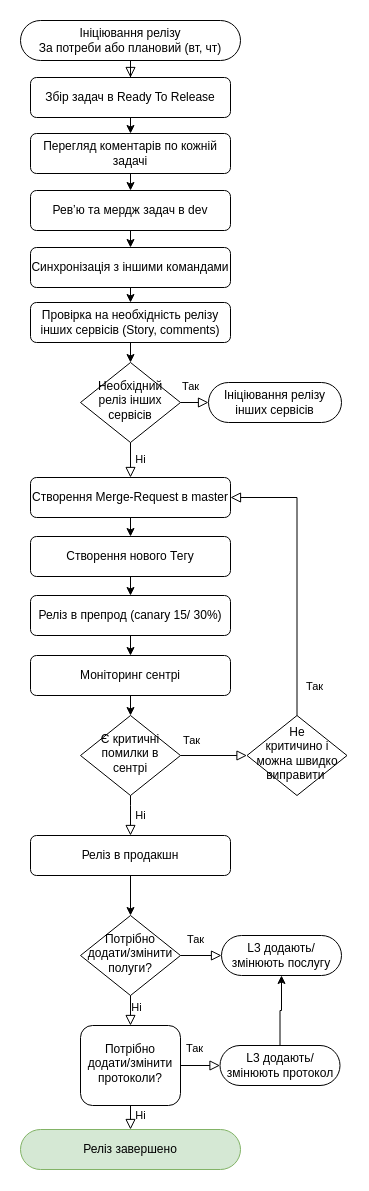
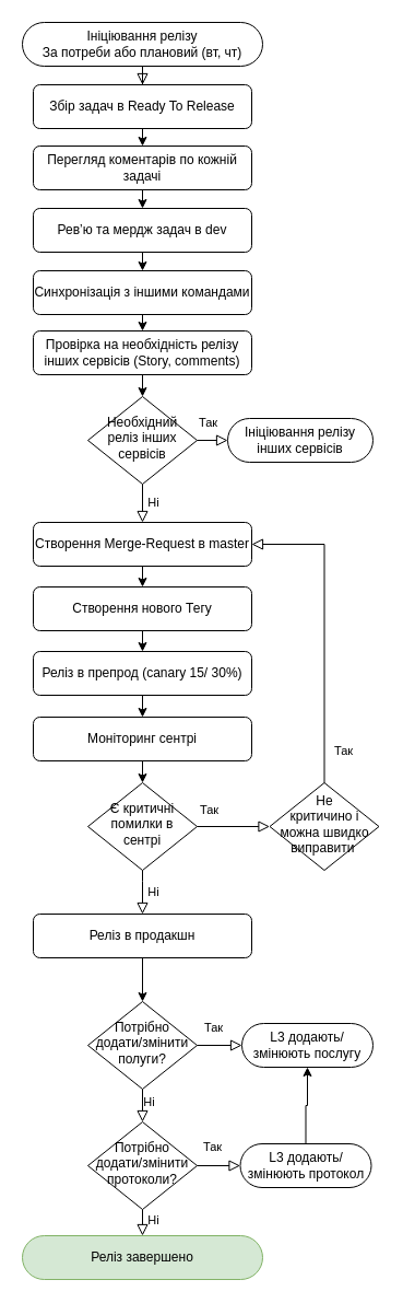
- <mxCell id="15" value="Потрібно додати/змінити протоколи&lt;span style=&quot;background-color: initial;&quot;&gt;?&lt;/span&gt;" style="whiteSpace=wrap;html=1;shadow=0;fontFamily=Helvetica;fontSize=12;align=center;strokeWidth=1;spacing=6;spacingTop=-4;rounded=1;" parent="1" vertex="1"><mxGeometry x="80" y="1025" width="100" height="80" as="geometry" /></mxCell>
+ <mxCell id="15" value="Потрібно додати/змінити протоколи&lt;span style=&quot;background-color: initial;&quot;&gt;?&lt;/span&gt;" style="rhombus;whiteSpace=wrap;html=1;shadow=0;fontFamily=Helvetica;fontSize=12;align=center;strokeWidth=1;spacing=6;spacingTop=-4;" parent="1" vertex="1"><mxGeometry x="80" y="1025" width="100" height="80" as="geometry" /></mxCell>
